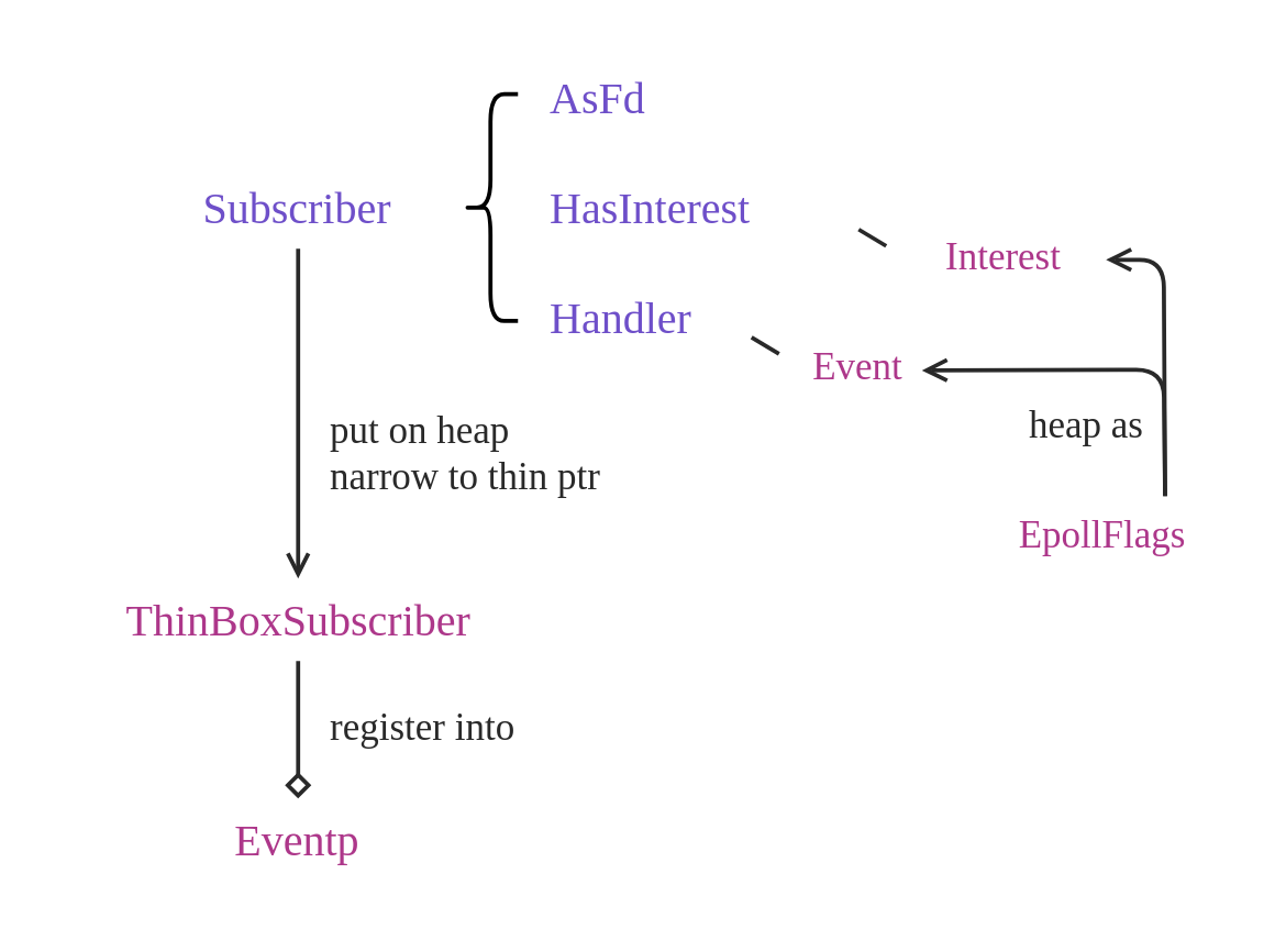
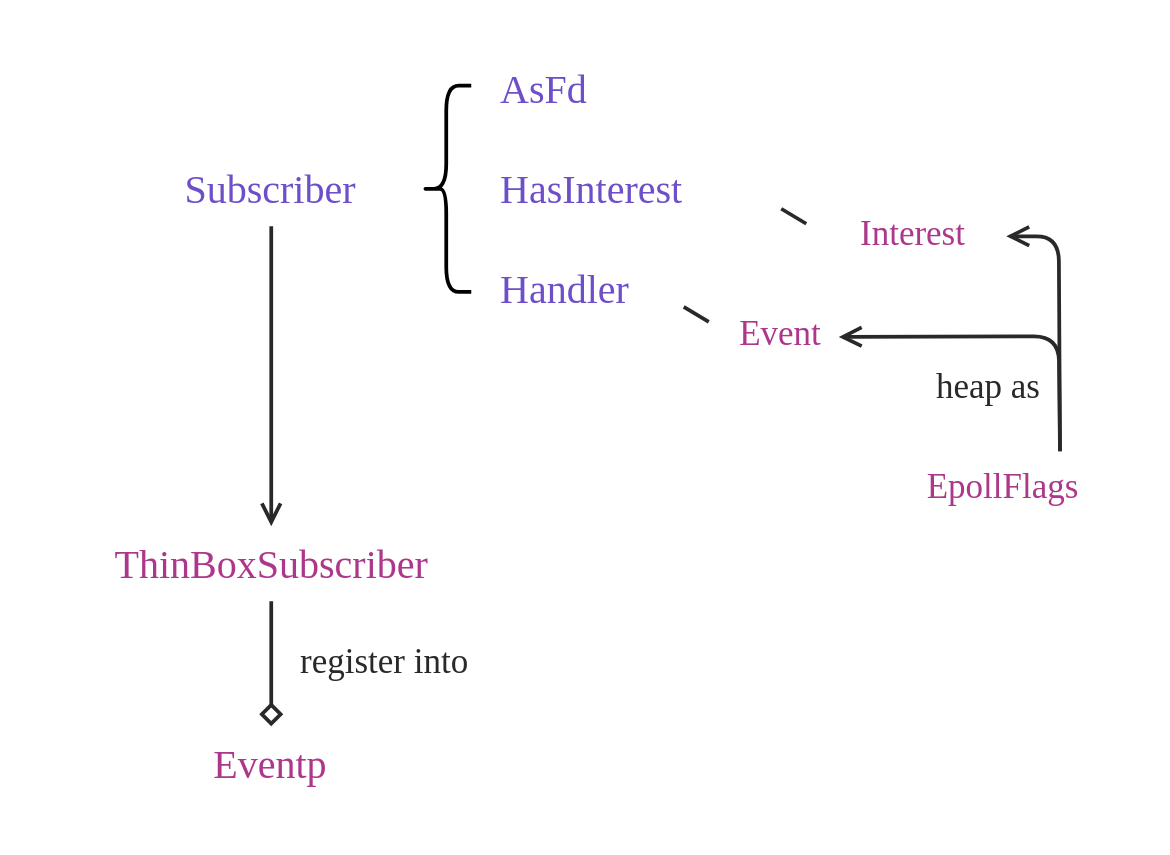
- <mxCell id="10" value="put on heap&lt;div&gt;narrow to thin ptr&lt;/div&gt;" style="text;html=1;align=left;verticalAlign=middle;whiteSpace=wrap;rounded=0;fontSize=14;fontColor=#292929;fontFamily=Nunito;fontStyle=0;convertToSvg=1;fontSource=https%3A%2F%2Ffonts.googleapis.com%2Fcss%3Ffamily%3DNunito;" parent="1" vertex="1"><mxGeometry x="118" y="150" width="160" height="30" as="geometry" /></mxCell>
